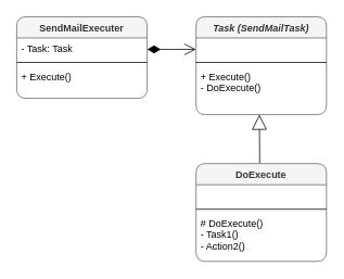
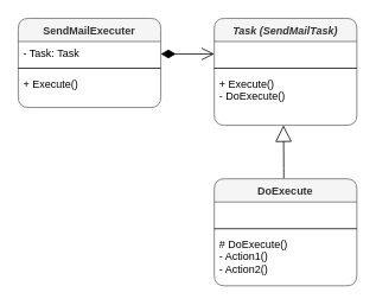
- <mxCell id="14" value="# DoExecute()&#10;- Task1() &#10;- Action2()" style="text;strokeColor=none;fillColor=none;align=left;verticalAlign=top;spacingLeft=4;spacingRight=4;overflow=hidden;rotatable=0;points=[[0,0.5],[1,0.5]];portConstraint=eastwest;" vertex="1" parent="11"><mxGeometry y="60" width="160" height="60" as="geometry" /></mxCell>
+ <mxCell id="14" value="# DoExecute()&#10;- Action1() &#10;- Action2()" style="text;strokeColor=none;fillColor=none;align=left;verticalAlign=top;spacingLeft=4;spacingRight=4;overflow=hidden;rotatable=0;points=[[0,0.5],[1,0.5]];portConstraint=eastwest;" vertex="1" parent="11"><mxGeometry y="60" width="160" height="60" as="geometry" /></mxCell>
